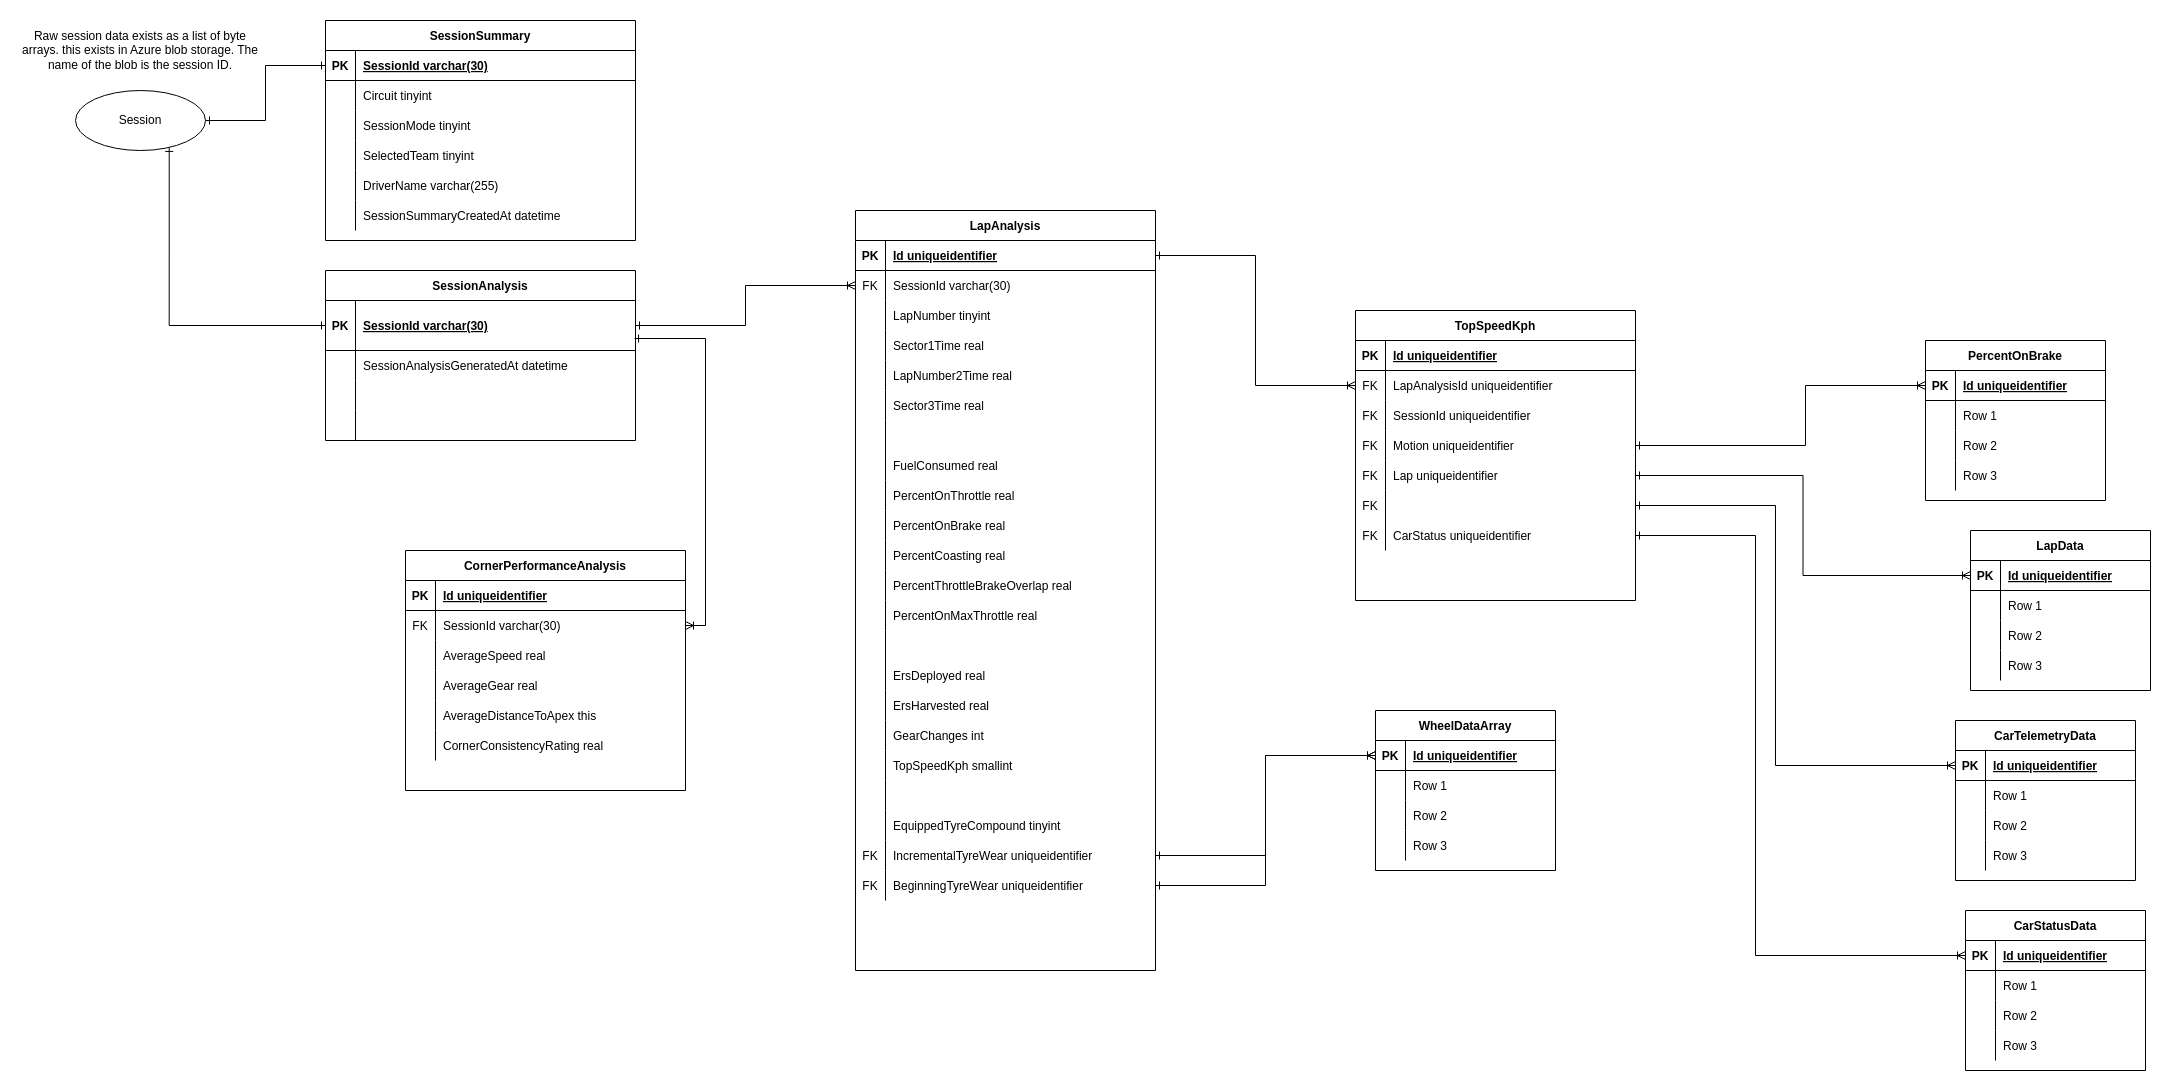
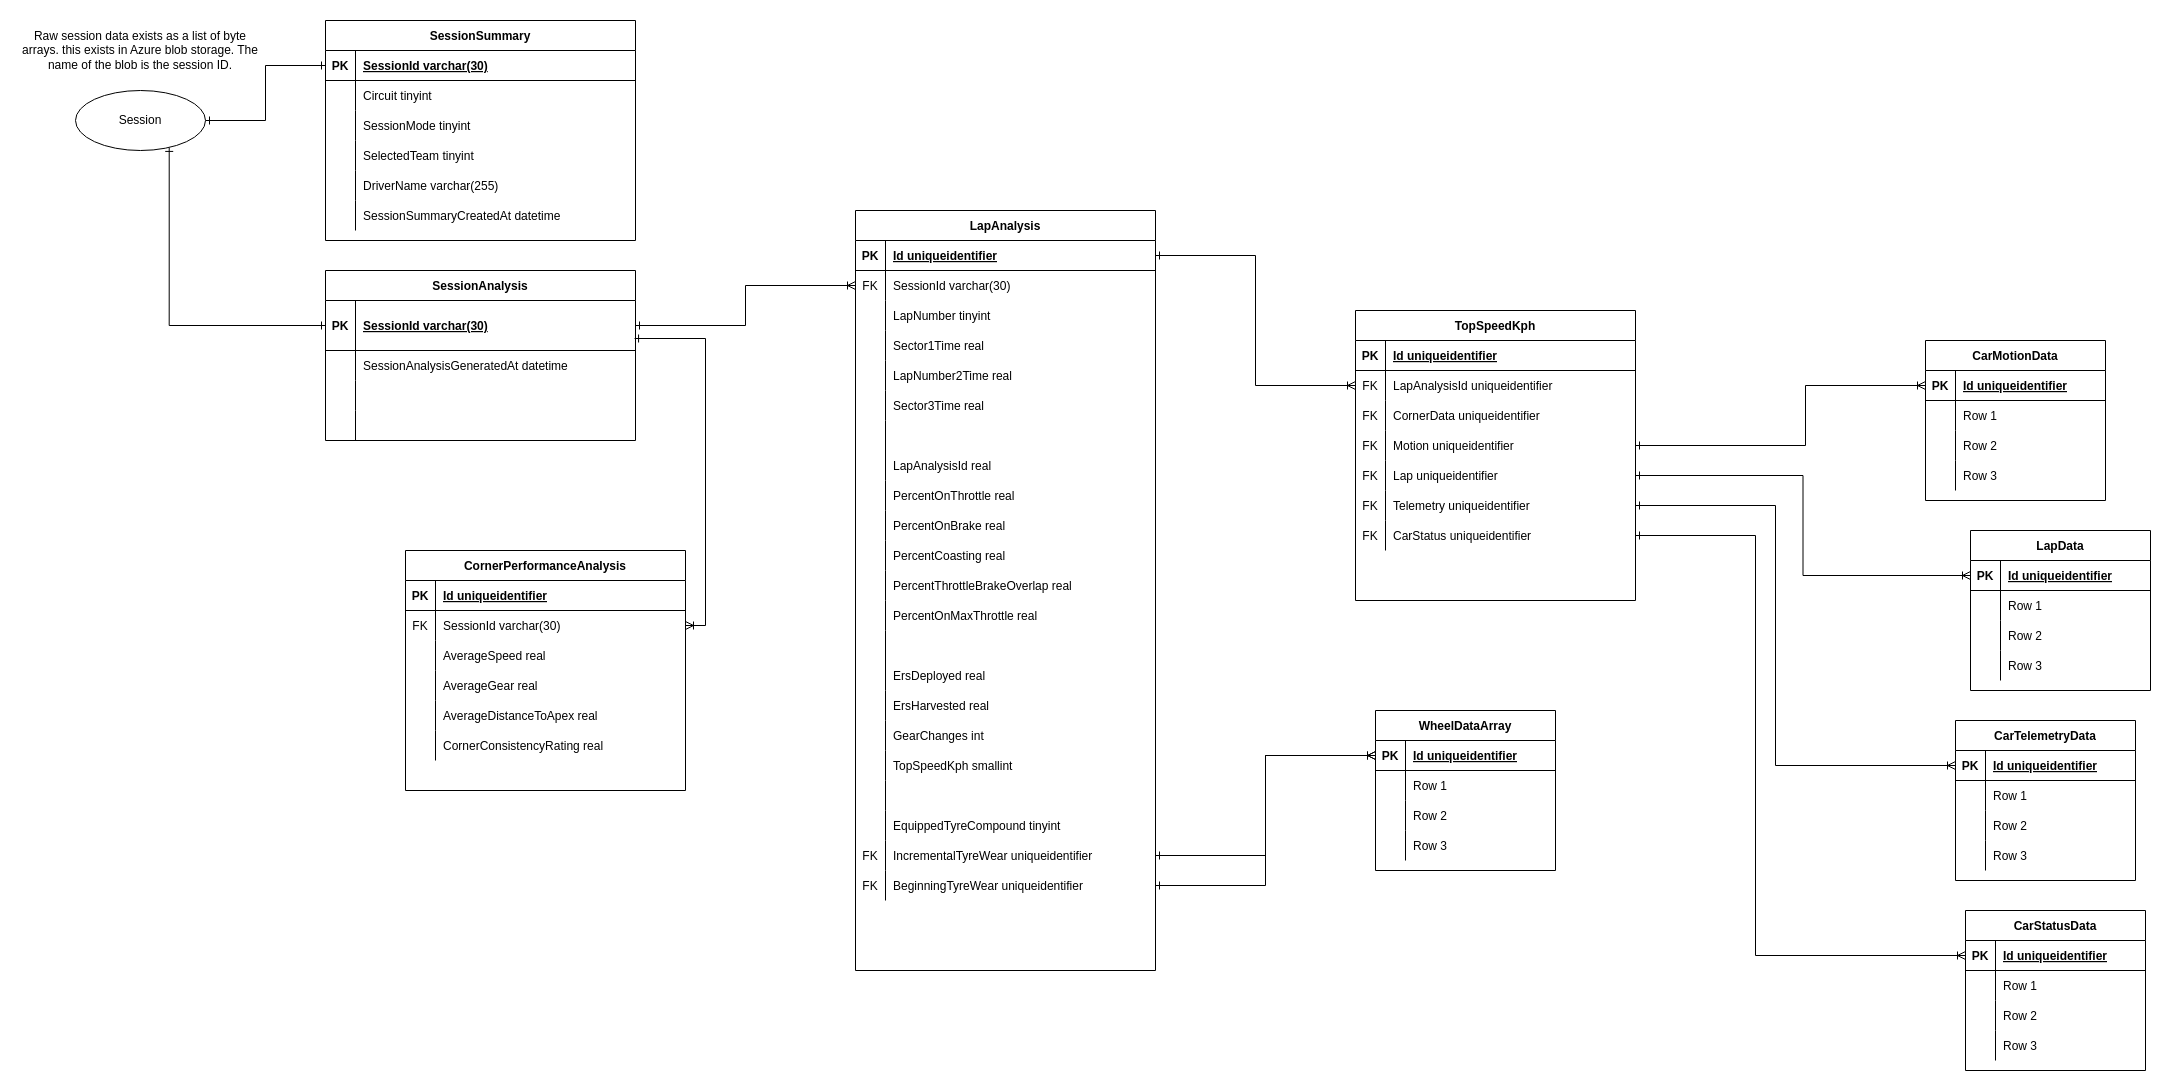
- <mxCell id="127" value="PercentOnBrake" style="shape=table;startSize=30;container=1;collapsible=1;childLayout=tableLayout;fixedRows=1;rowLines=0;fontStyle=1;align=center;resizeLast=1;" vertex="1" parent="1"><mxGeometry x="1925" y="340" width="180" height="160" as="geometry" /></mxCell>
+ <mxCell id="127" value="CarMotionData" style="shape=table;startSize=30;container=1;collapsible=1;childLayout=tableLayout;fixedRows=1;rowLines=0;fontStyle=1;align=center;resizeLast=1;" vertex="1" parent="1"><mxGeometry x="1925" y="340" width="180" height="160" as="geometry" /></mxCell>
- <mxCell id="113" value="SessionId uniqueidentifier" style="shape=partialRectangle;connectable=0;fillColor=none;top=0;left=0;bottom=0;right=0;align=left;spacingLeft=6;overflow=hidden;" vertex="1" parent="111"><mxGeometry x="30" width="250" height="30" as="geometry" /></mxCell>
+ <mxCell id="113" value="CornerData uniqueidentifier" style="shape=partialRectangle;connectable=0;fillColor=none;top=0;left=0;bottom=0;right=0;align=left;spacingLeft=6;overflow=hidden;" vertex="1" parent="111"><mxGeometry x="30" width="250" height="30" as="geometry" /></mxCell>
- <mxCell id="61" value="FuelConsumed real" style="shape=partialRectangle;connectable=0;fillColor=none;top=0;left=0;bottom=0;right=0;align=left;spacingLeft=6;overflow=hidden;" vertex="1" parent="59"><mxGeometry x="30" width="270" height="30" as="geometry" /></mxCell>
+ <mxCell id="61" value="LapAnalysisId real" style="shape=partialRectangle;connectable=0;fillColor=none;top=0;left=0;bottom=0;right=0;align=left;spacingLeft=6;overflow=hidden;" vertex="1" parent="59"><mxGeometry x="30" width="270" height="30" as="geometry" /></mxCell>
+ <mxCell id="122" value="Telemetry uniqueidentifier" style="shape=partialRectangle;connectable=0;fillColor=none;top=0;left=0;bottom=0;right=0;align=left;spacingLeft=6;overflow=hidden;" vertex="1" parent="120"><mxGeometry x="30" width="250" height="30" as="geometry" /></mxCell>
- <mxCell id="213" value="AverageDistanceToApex this" style="shape=partialRectangle;connectable=0;fillColor=none;top=0;left=0;bottom=0;right=0;align=left;spacingLeft=6;overflow=hidden;" vertex="1" parent="211"><mxGeometry x="30" width="250" height="30" as="geometry" /></mxCell>
+ <mxCell id="213" value="AverageDistanceToApex real" style="shape=partialRectangle;connectable=0;fillColor=none;top=0;left=0;bottom=0;right=0;align=left;spacingLeft=6;overflow=hidden;" vertex="1" parent="211"><mxGeometry x="30" width="250" height="30" as="geometry" /></mxCell>
